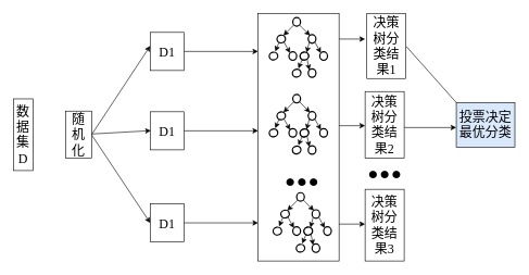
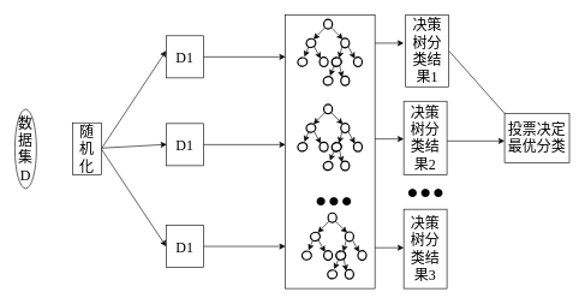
- <mxCell id="76" value="投票决定最优分类" style="rounded=0;whiteSpace=wrap;html=1;hachureGap=4;fontFamily=Architects Daughter;fontSource=https%3A%2F%2Ffonts.googleapis.com%2Fcss%3Ffamily%3DArchitects%2BDaughter;fontSize=20;fillColor=#dae8fc;" vertex="1" parent="1"><mxGeometry x="700" y="156.87" width="90" height="68.75" as="geometry" /></mxCell>
+ <mxCell id="76" value="投票决定最优分类" style="rounded=0;whiteSpace=wrap;html=1;hachureGap=4;fontFamily=Architects Daughter;fontSource=https%3A%2F%2Ffonts.googleapis.com%2Fcss%3Ffamily%3DArchitects%2BDaughter;fontSize=20;" vertex="1" parent="1"><mxGeometry x="700" y="156.87" width="90" height="68.75" as="geometry" /></mxCell>
- <mxCell id="69" value="数据集D" style="rounded=0;whiteSpace=wrap;html=1;hachureGap=4;fontFamily=Architects Daughter;fontSource=https%3A%2F%2Ffonts.googleapis.com%2Fcss%3Ffamily%3DArchitects%2BDaughter;fontSize=20;" vertex="1" parent="1"><mxGeometry x="20" y="151.25" width="30" height="110" as="geometry" /></mxCell>
+ <mxCell id="69" value="数据集D" style="ellipse;whiteSpace=wrap;html=1;hachureGap=4;fontFamily=Architects Daughter;fontSource=https%3A%2F%2Ffonts.googleapis.com%2Fcss%3Ffamily%3DArchitects%2BDaughter;fontSize=20;" vertex="1" parent="1"><mxGeometry x="20" y="151.25" width="30" height="110" as="geometry" /></mxCell>
